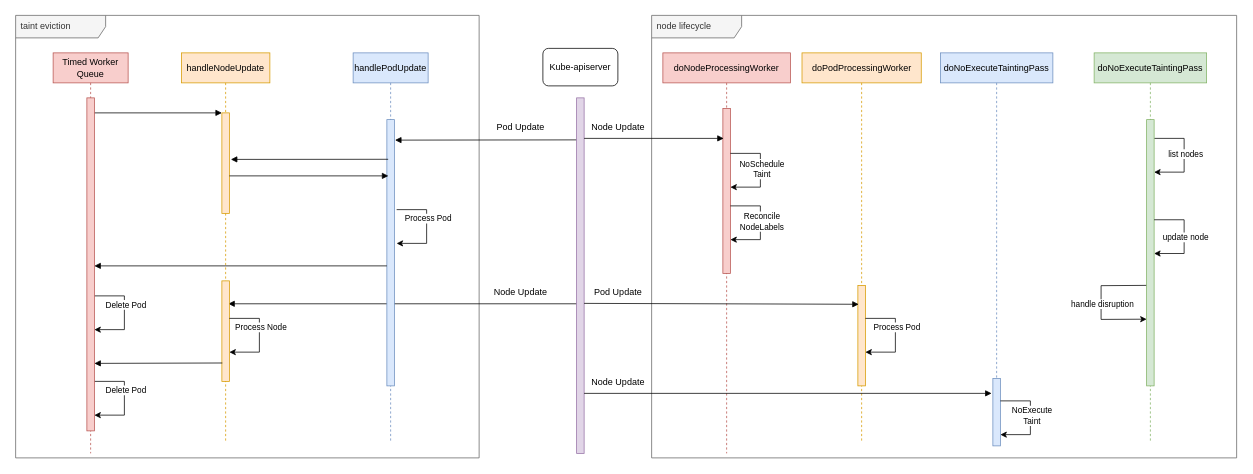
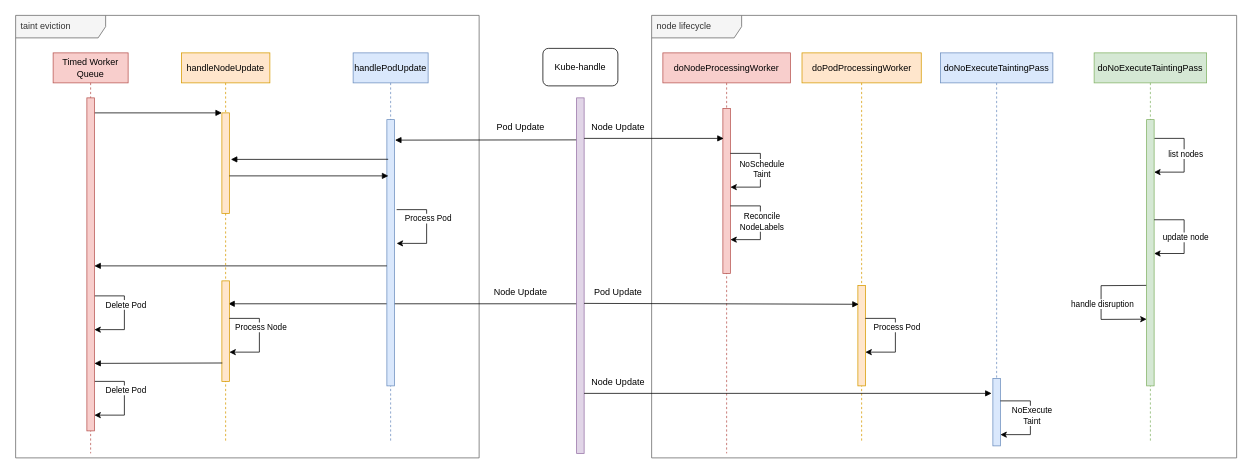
- <mxCell id="27" value="Kube-apiserver" style="rounded=1;whiteSpace=wrap;html=1;" vertex="1" parent="1"><mxGeometry x="723" y="64" width="100" height="50" as="geometry" /></mxCell>
+ <mxCell id="27" value="Kube-handle" style="rounded=1;whiteSpace=wrap;html=1;" vertex="1" parent="1"><mxGeometry x="723" y="64" width="100" height="50" as="geometry" /></mxCell>
